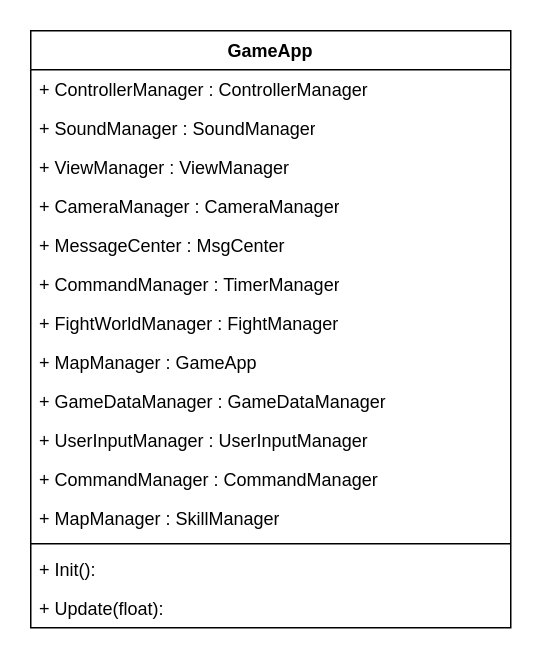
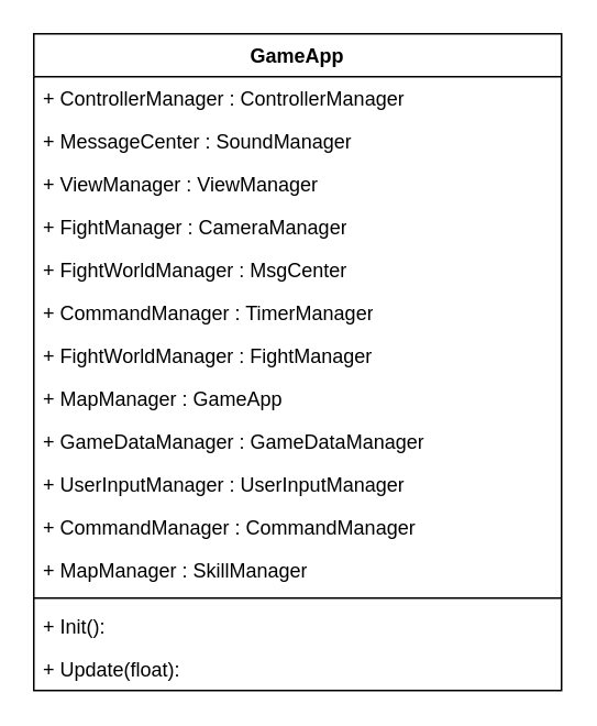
- <mxCell id="4" value="+ SoundManager : SoundManager" style="text;strokeColor=none;fillColor=none;align=left;verticalAlign=top;spacingLeft=4;spacingRight=4;overflow=hidden;rotatable=0;points=[[0,0.5],[1,0.5]];portConstraint=eastwest;whiteSpace=wrap;html=1;" vertex="1" parent="2"><mxGeometry y="52" width="320" height="26" as="geometry" /></mxCell>
+ <mxCell id="4" value="+ MessageCenter : SoundManager" style="text;strokeColor=none;fillColor=none;align=left;verticalAlign=top;spacingLeft=4;spacingRight=4;overflow=hidden;rotatable=0;points=[[0,0.5],[1,0.5]];portConstraint=eastwest;whiteSpace=wrap;html=1;" vertex="1" parent="2"><mxGeometry y="52" width="320" height="26" as="geometry" /></mxCell>
- <mxCell id="6" value="+ CameraManager : CameraManager" style="text;strokeColor=none;fillColor=none;align=left;verticalAlign=top;spacingLeft=4;spacingRight=4;overflow=hidden;rotatable=0;points=[[0,0.5],[1,0.5]];portConstraint=eastwest;whiteSpace=wrap;html=1;" vertex="1" parent="2"><mxGeometry y="104" width="320" height="26" as="geometry" /></mxCell>
+ <mxCell id="6" value="+ FightManager : CameraManager" style="text;strokeColor=none;fillColor=none;align=left;verticalAlign=top;spacingLeft=4;spacingRight=4;overflow=hidden;rotatable=0;points=[[0,0.5],[1,0.5]];portConstraint=eastwest;whiteSpace=wrap;html=1;" vertex="1" parent="2"><mxGeometry y="104" width="320" height="26" as="geometry" /></mxCell>
- <mxCell id="7" value="+ MessageCenter : MsgCenter" style="text;strokeColor=none;fillColor=none;align=left;verticalAlign=top;spacingLeft=4;spacingRight=4;overflow=hidden;rotatable=0;points=[[0,0.5],[1,0.5]];portConstraint=eastwest;whiteSpace=wrap;html=1;" vertex="1" parent="2"><mxGeometry y="130" width="320" height="26" as="geometry" /></mxCell>
+ <mxCell id="7" value="+ FightWorldManager : MsgCenter" style="text;strokeColor=none;fillColor=none;align=left;verticalAlign=top;spacingLeft=4;spacingRight=4;overflow=hidden;rotatable=0;points=[[0,0.5],[1,0.5]];portConstraint=eastwest;whiteSpace=wrap;html=1;" vertex="1" parent="2"><mxGeometry y="130" width="320" height="26" as="geometry" /></mxCell>
